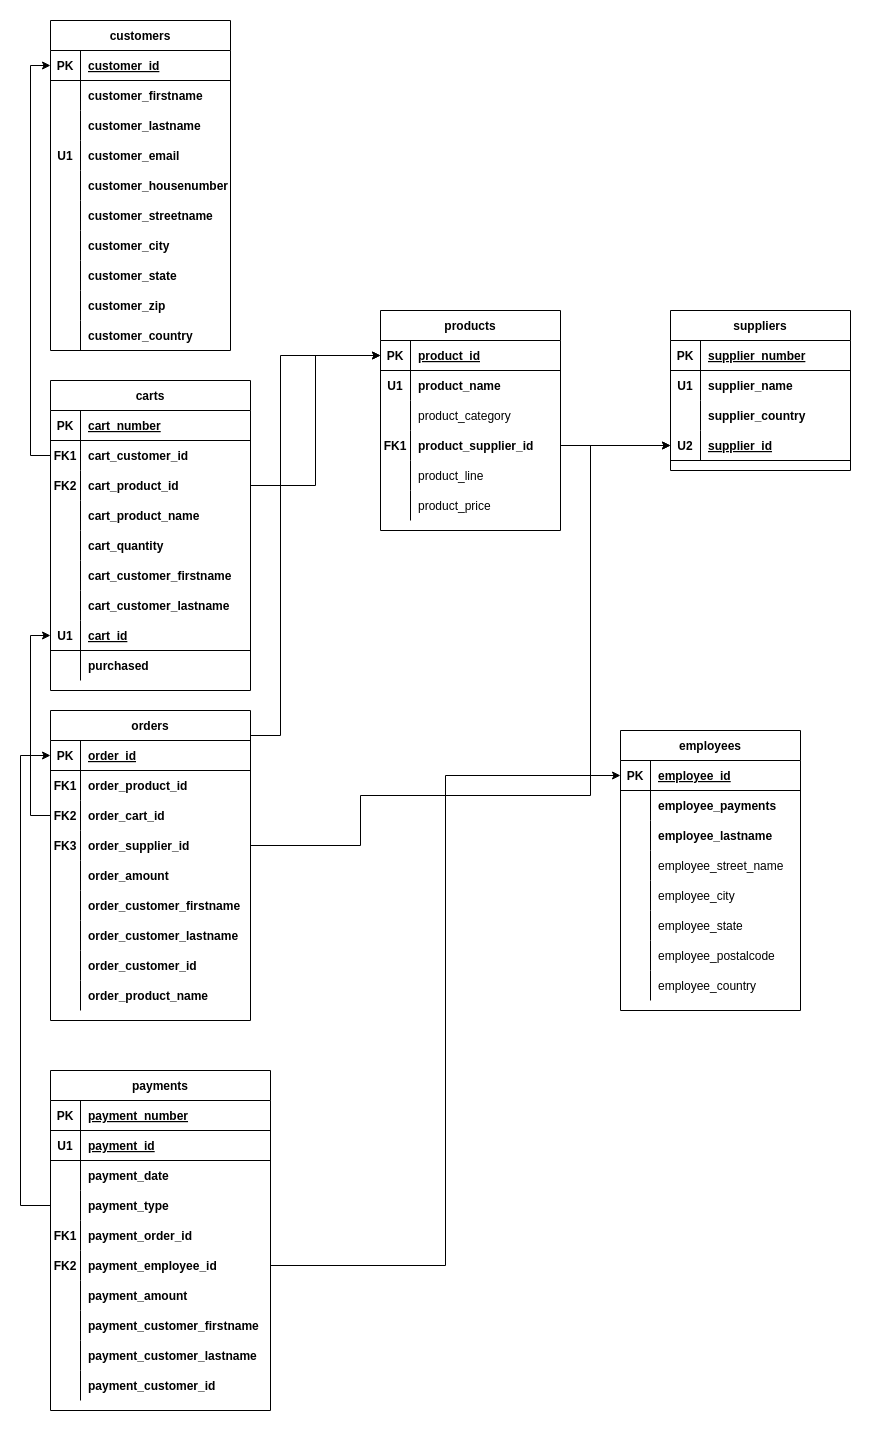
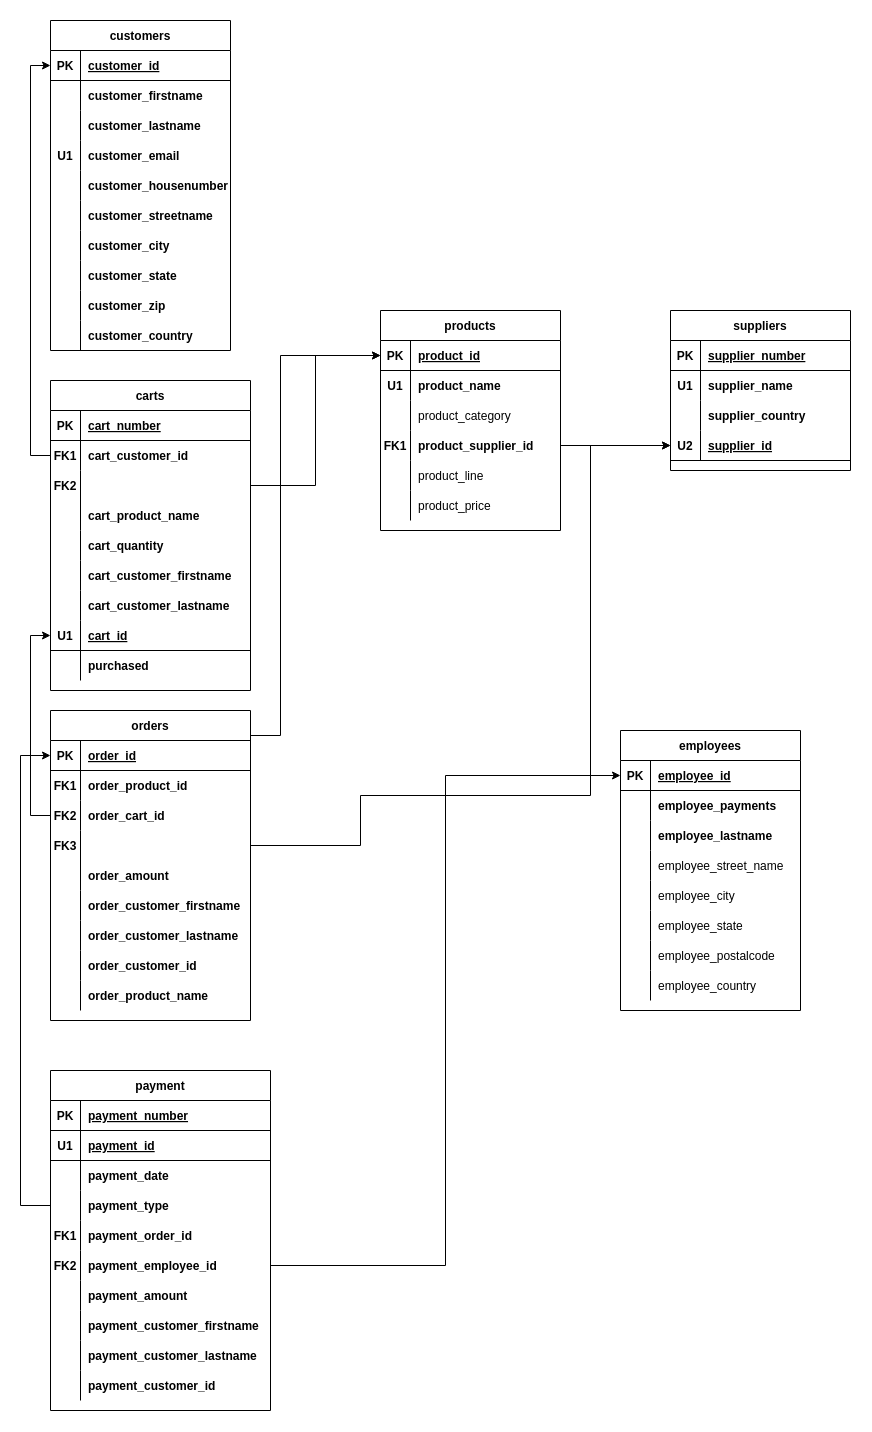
- <mxCell id="42" value="cart_product_id" style="shape=partialRectangle;connectable=0;fillColor=none;top=0;left=0;bottom=0;right=0;align=left;spacingLeft=6;overflow=hidden;fontStyle=1" parent="40" vertex="1"><mxGeometry x="30" width="170" height="30" as="geometry" /></mxCell>
- <mxCell id="73" value="order_supplier_id" style="shape=partialRectangle;connectable=0;fillColor=none;top=0;left=0;bottom=0;right=0;align=left;spacingLeft=6;overflow=hidden;fontStyle=1" parent="71" vertex="1"><mxGeometry x="30" width="170" height="30" as="geometry" /></mxCell>
- <mxCell id="89" value="payments" style="shape=table;startSize=30;container=1;collapsible=1;childLayout=tableLayout;fixedRows=1;rowLines=0;fontStyle=1;align=center;resizeLast=1;" parent="1" vertex="1"><mxGeometry x="50" y="1070" width="220" height="340" as="geometry" /></mxCell>
+ <mxCell id="89" value="payment" style="shape=table;startSize=30;container=1;collapsible=1;childLayout=tableLayout;fixedRows=1;rowLines=0;fontStyle=1;align=center;resizeLast=1;" parent="1" vertex="1"><mxGeometry x="50" y="1070" width="220" height="340" as="geometry" /></mxCell>
